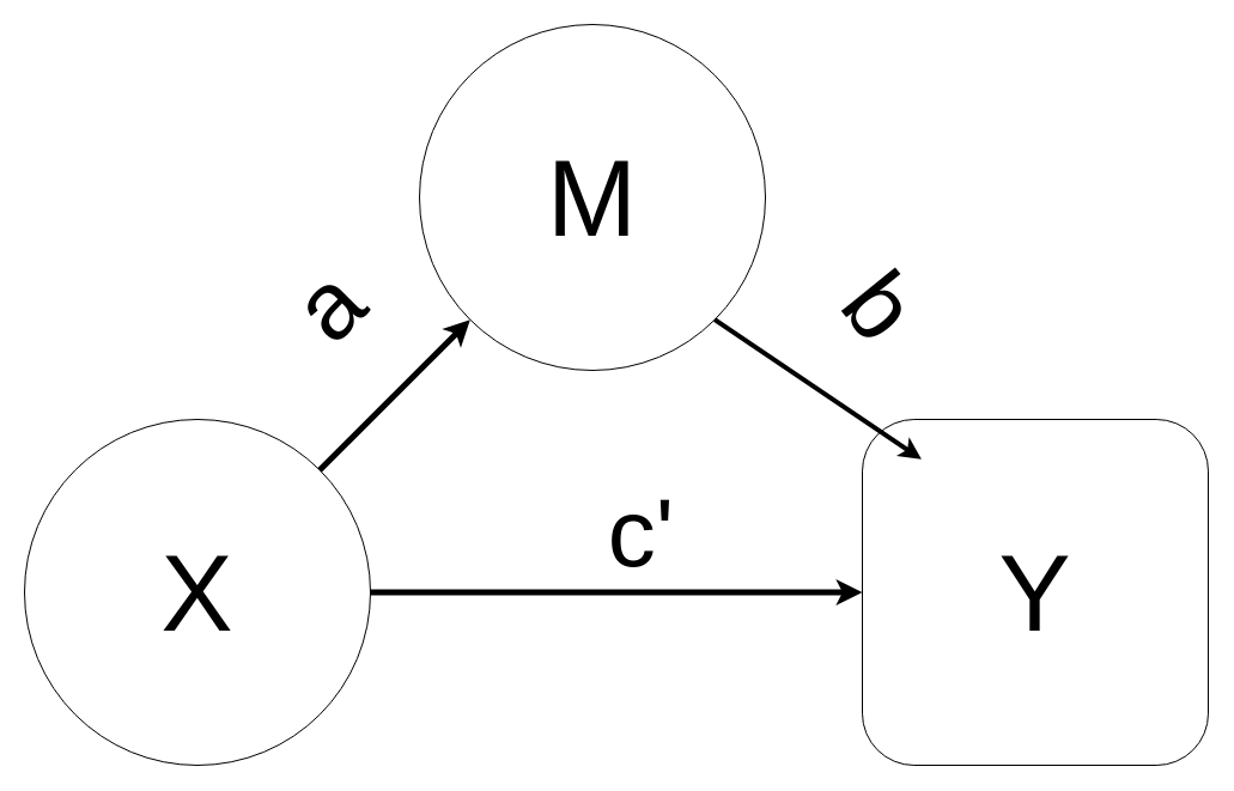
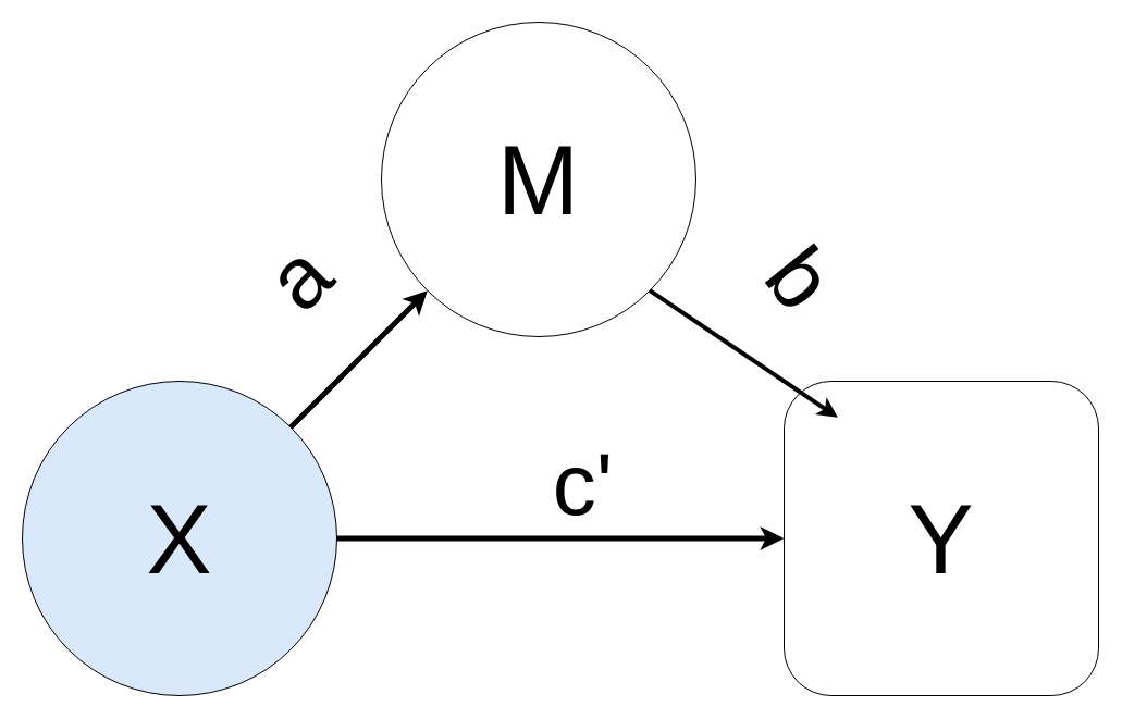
- <mxCell id="3" value="&lt;font style=&quot;font-size: 90px;&quot;&gt;X&lt;/font&gt;" style="ellipse;whiteSpace=wrap;html=1;aspect=fixed;" vertex="1" parent="1"><mxGeometry x="20" y="350" width="289" height="289" as="geometry" /></mxCell>
+ <mxCell id="3" value="&lt;font style=&quot;font-size: 90px;&quot;&gt;X&lt;/font&gt;" style="ellipse;whiteSpace=wrap;html=1;aspect=fixed;fillColor=#dae8fc;" vertex="1" parent="1"><mxGeometry x="20" y="350" width="289" height="289" as="geometry" /></mxCell>
